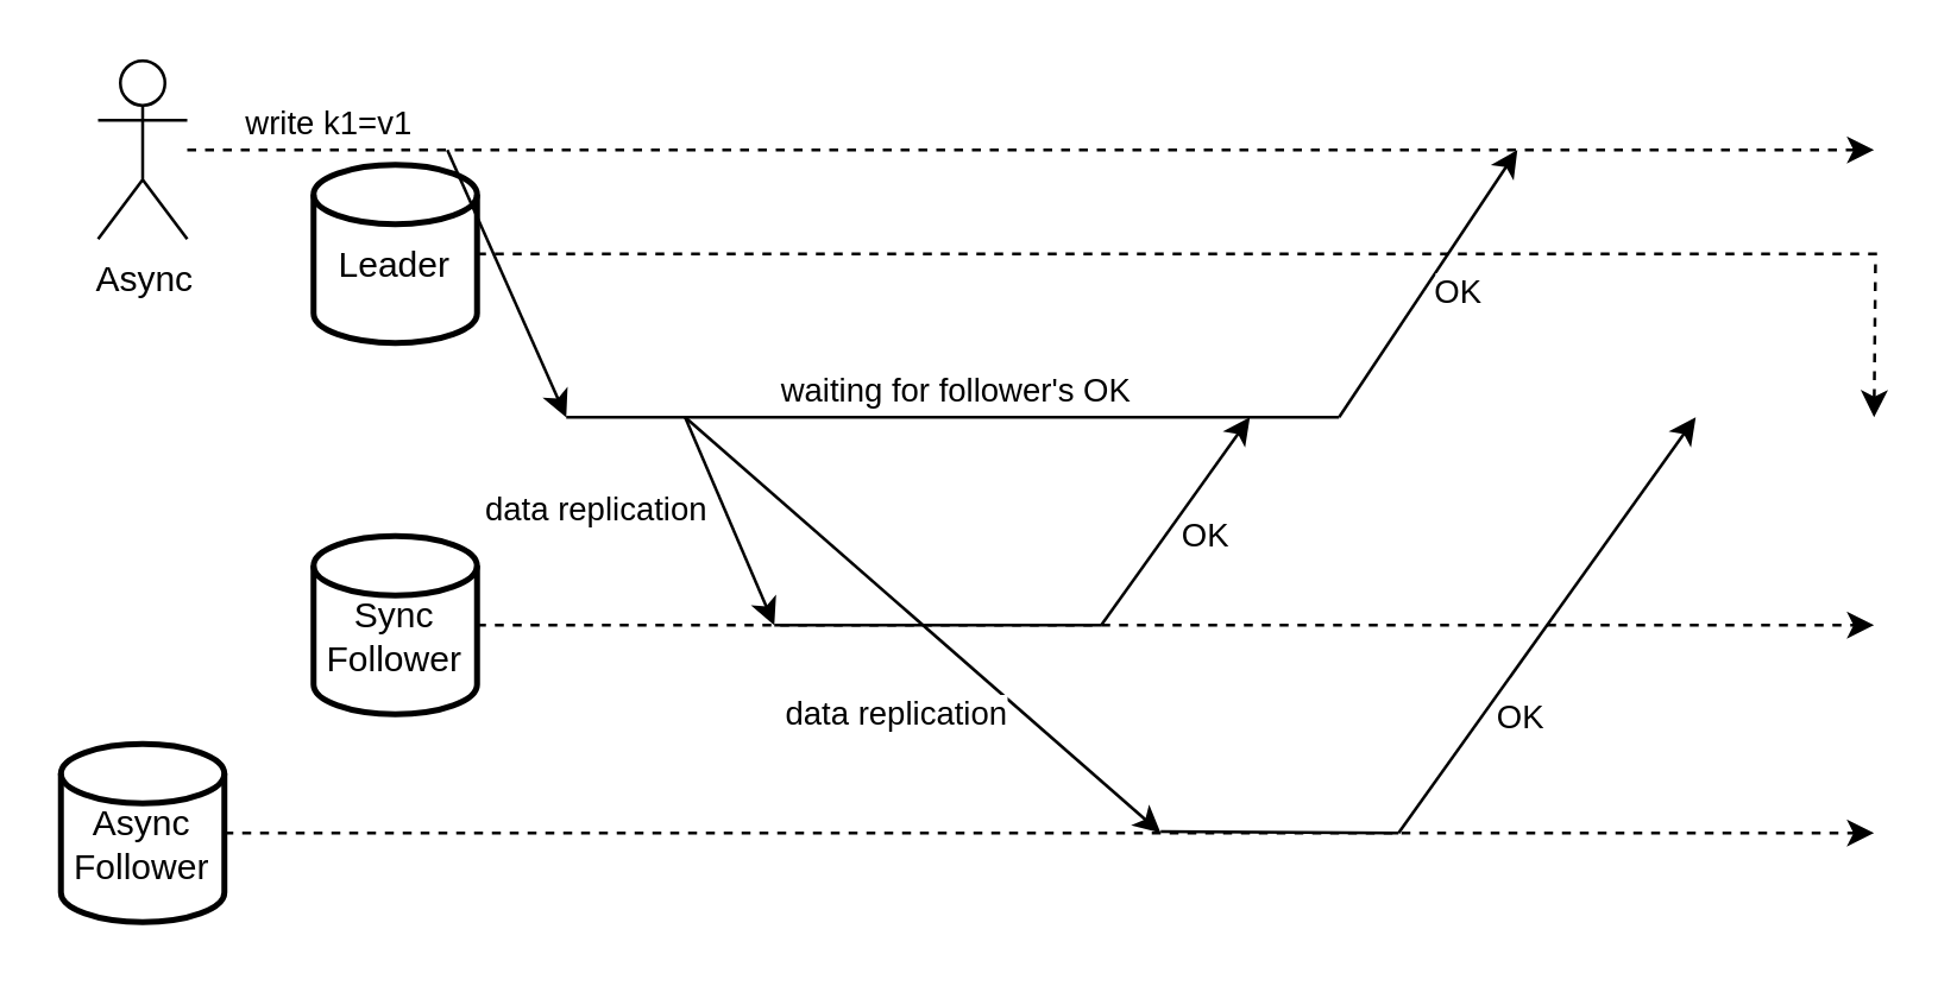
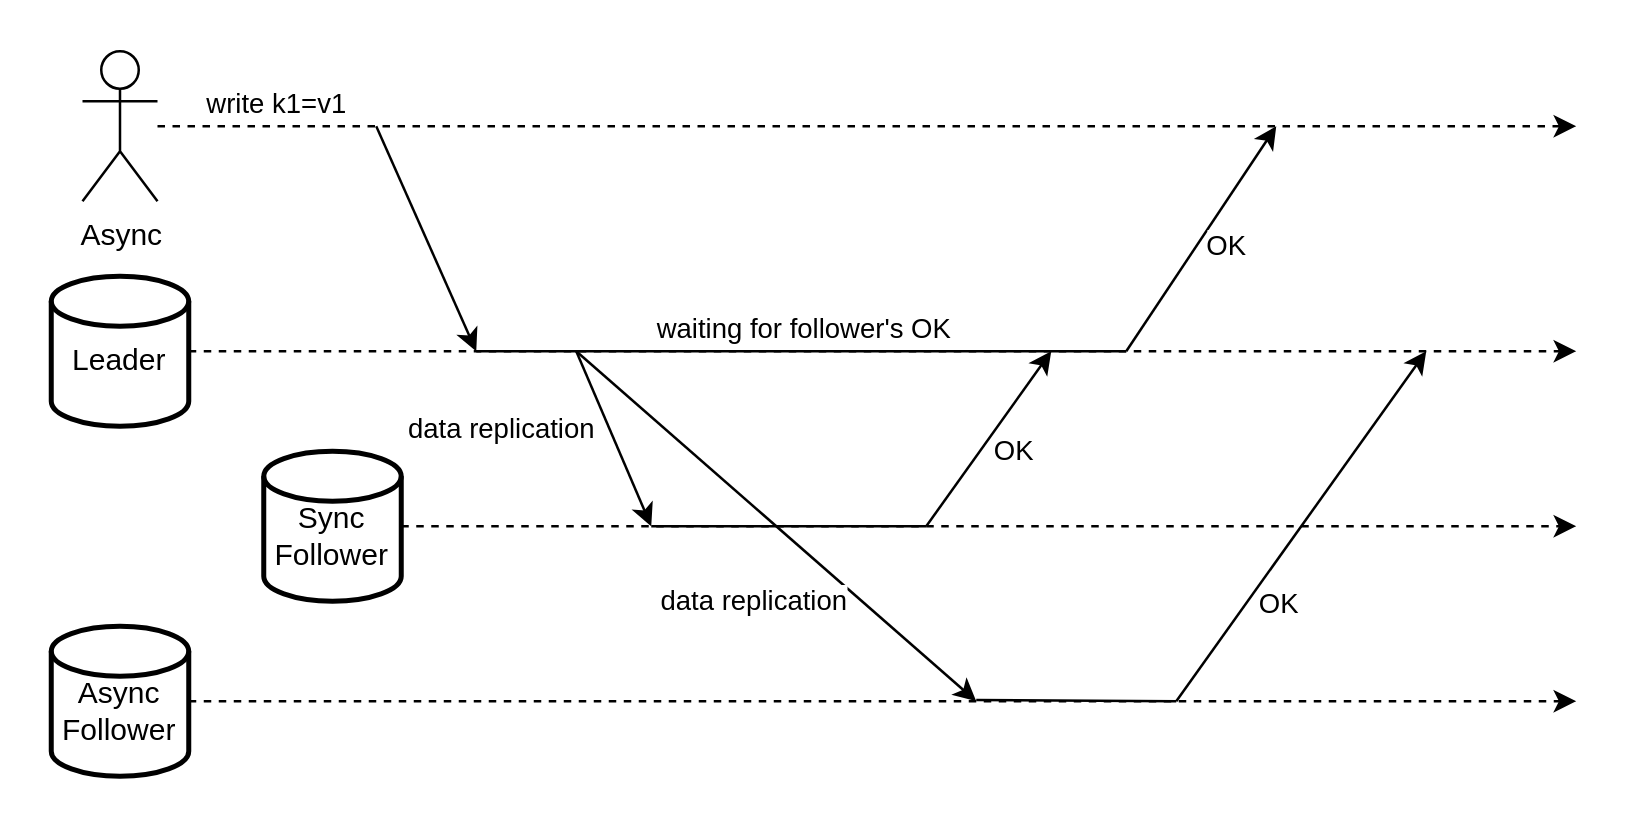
- <mxCell id="6" value="Leader" style="strokeWidth=2;html=1;shape=mxgraph.flowchart.database;whiteSpace=wrap;spacingTop=8;" vertex="1" parent="1"><mxGeometry x="105" y="55" width="55" height="60" as="geometry" /></mxCell>
+ <mxCell id="6" value="Leader" style="strokeWidth=2;html=1;shape=mxgraph.flowchart.database;whiteSpace=wrap;spacingTop=8;" vertex="1" parent="1"><mxGeometry x="20" y="110" width="55" height="60" as="geometry" /></mxCell>
